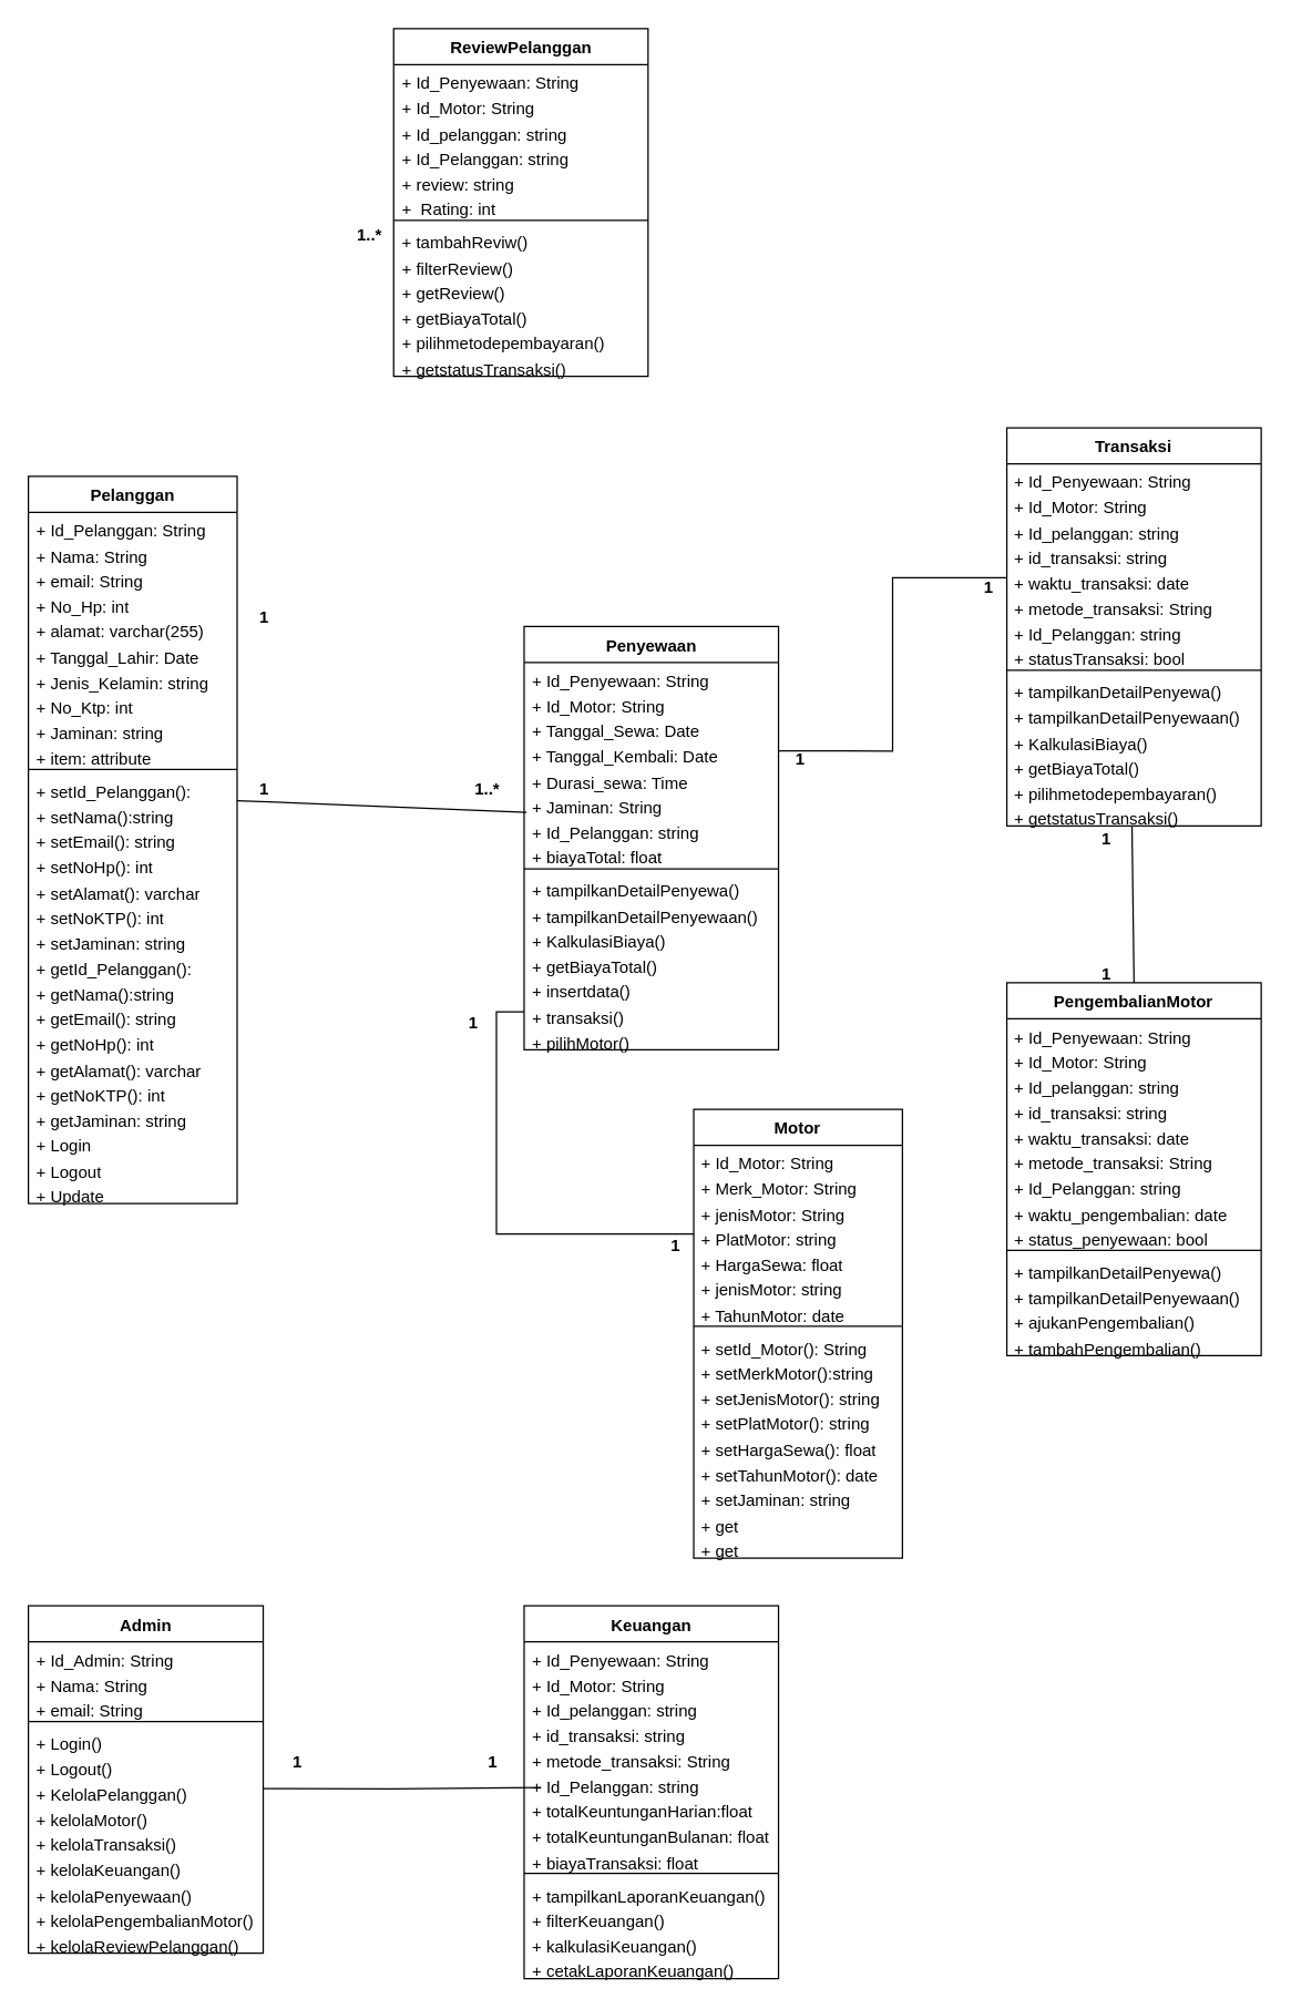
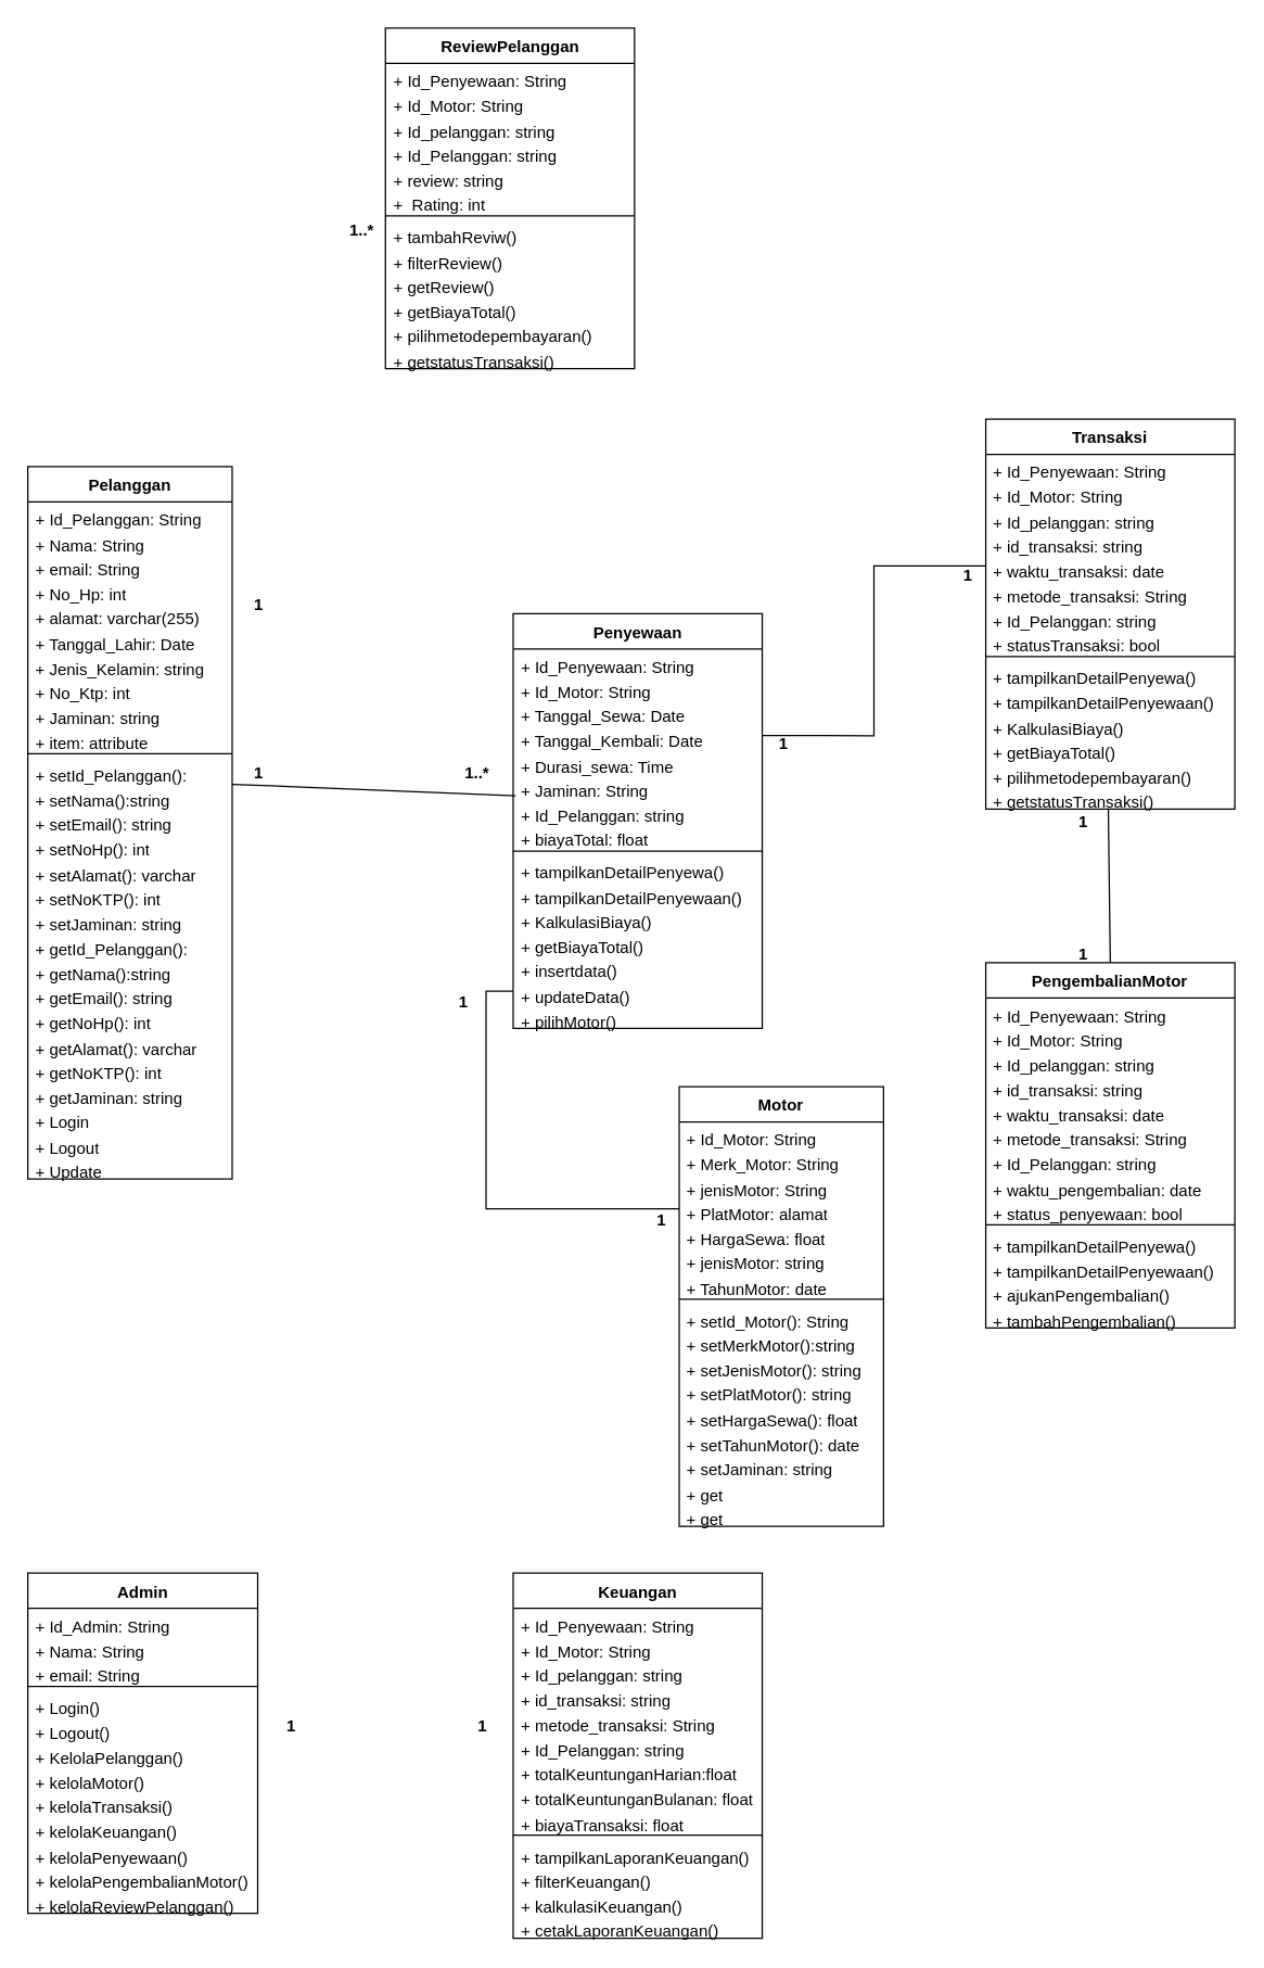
- <mxCell id="61" value="+ transaksi()" style="text;strokeColor=none;fillColor=none;align=left;verticalAlign=top;spacingLeft=4;spacingRight=4;overflow=hidden;rotatable=0;points=[[0,0.5],[1,0.5]];portConstraint=eastwest;whiteSpace=wrap;html=1;" vertex="1" parent="46"><mxGeometry y="269.173" width="183.651" height="18.273" as="geometry" /></mxCell>
+ <mxCell id="61" value="+ updateData()" style="text;strokeColor=none;fillColor=none;align=left;verticalAlign=top;spacingLeft=4;spacingRight=4;overflow=hidden;rotatable=0;points=[[0,0.5],[1,0.5]];portConstraint=eastwest;whiteSpace=wrap;html=1;" vertex="1" parent="46"><mxGeometry y="269.173" width="183.651" height="18.273" as="geometry" /></mxCell>
- <mxCell id="67" value="+ PlatMotor: string" style="text;strokeColor=none;fillColor=none;align=left;verticalAlign=top;spacingLeft=4;spacingRight=4;overflow=hidden;rotatable=0;points=[[0,0.5],[1,0.5]];portConstraint=eastwest;whiteSpace=wrap;html=1;" vertex="1" parent="63"><mxGeometry y="80.819" width="150.688" height="18.273" as="geometry" /></mxCell>
+ <mxCell id="67" value="+ PlatMotor: alamat" style="text;strokeColor=none;fillColor=none;align=left;verticalAlign=top;spacingLeft=4;spacingRight=4;overflow=hidden;rotatable=0;points=[[0,0.5],[1,0.5]];portConstraint=eastwest;whiteSpace=wrap;html=1;" vertex="1" parent="63"><mxGeometry y="80.819" width="150.688" height="18.273" as="geometry" /></mxCell>
- <mxCell id="155" style="edgeStyle=orthogonalEdgeStyle;rounded=0;orthogonalLoop=1;jettySize=auto;html=1;exitX=1;exitY=0.5;exitDx=0;exitDy=0;entryX=0.067;entryY=-0.24;entryDx=0;entryDy=0;entryPerimeter=0;endArrow=none;endFill=0;" edge="1" parent="2" source="39" target="133"><mxGeometry relative="1" as="geometry" /></mxCell>
